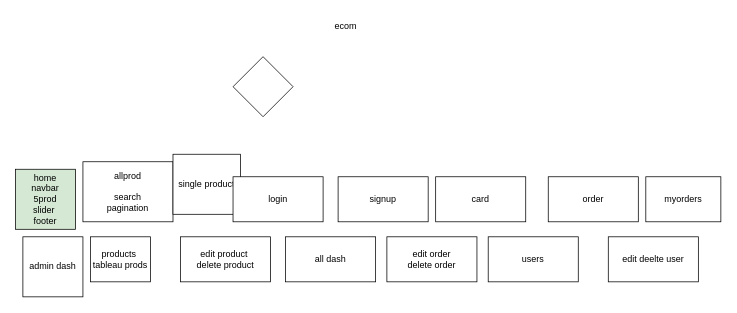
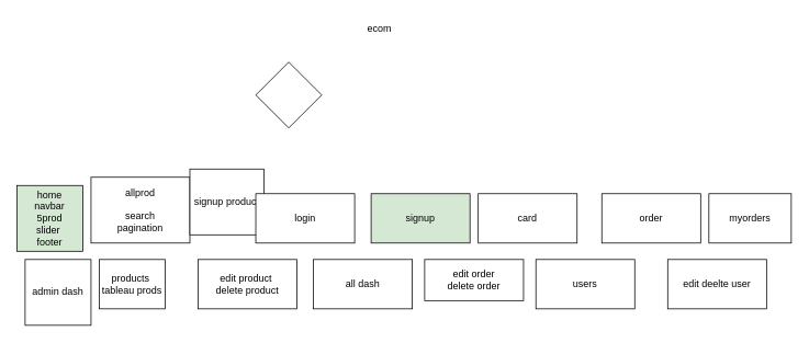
- <mxCell id="5" value="single product" style="rounded=0;whiteSpace=wrap;html=1;" parent="1" vertex="1"><mxGeometry x="230" y="205" width="90" height="80" as="geometry" /></mxCell>
+ <mxCell id="5" value="signup product" style="rounded=0;whiteSpace=wrap;html=1;" parent="1" vertex="1"><mxGeometry x="230" y="205" width="90" height="80" as="geometry" /></mxCell>
- <mxCell id="7" value="signup" style="whiteSpace=wrap;html=1;" parent="1" vertex="1"><mxGeometry x="450" y="235" width="120" height="60" as="geometry" /></mxCell>
+ <mxCell id="7" value="signup" style="whiteSpace=wrap;html=1;fillColor=#d5e8d4;" parent="1" vertex="1"><mxGeometry x="450" y="235" width="120" height="60" as="geometry" /></mxCell>
- <mxCell id="15" value="edit order&lt;br&gt;delete order" style="rounded=0;whiteSpace=wrap;html=1;" parent="1" vertex="1"><mxGeometry x="515" y="315" width="120" height="60" as="geometry" /></mxCell>
+ <mxCell id="15" value="edit order&lt;br&gt;delete order" style="rounded=0;whiteSpace=wrap;html=1;" parent="1" vertex="1"><mxGeometry x="515" y="315" width="120" height="50" as="geometry" /></mxCell>
